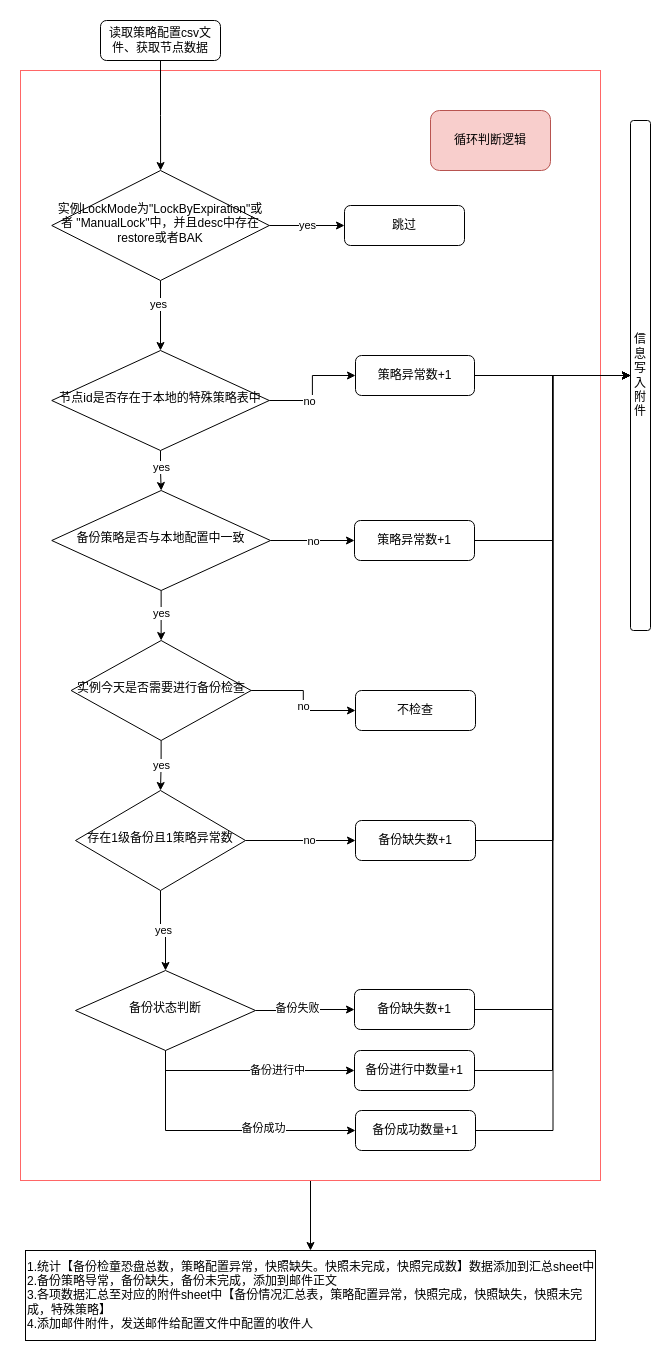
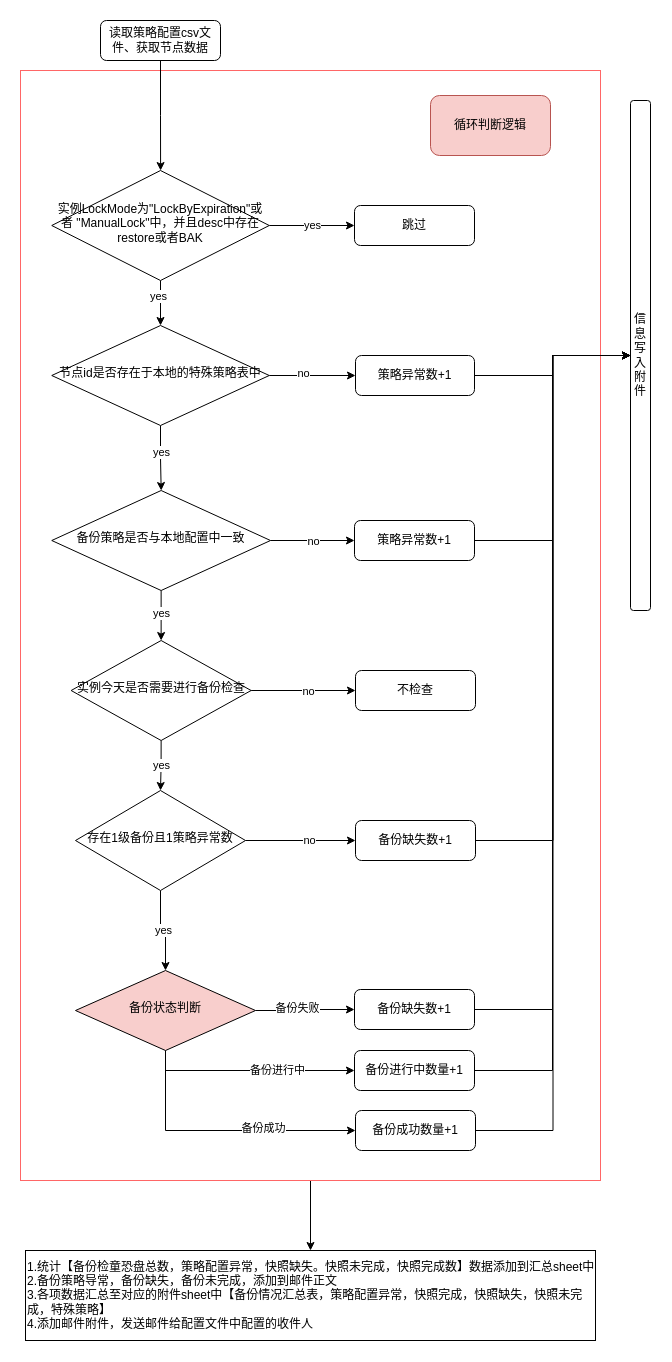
- <mxCell id="51" value="循环判断逻辑" style="rounded=1;whiteSpace=wrap;html=1;fillColor=#f8cecc;strokeColor=#b85450;" vertex="1" parent="1"><mxGeometry x="430" y="110" width="120" height="60" as="geometry" /></mxCell>
+ <mxCell id="51" value="循环判断逻辑" style="rounded=1;whiteSpace=wrap;html=1;fillColor=#f8cecc;strokeColor=#b85450;" vertex="1" parent="1"><mxGeometry x="430" y="95" width="120" height="60" as="geometry" /></mxCell>
- <mxCell id="10" value="跳过" style="rounded=1;whiteSpace=wrap;html=1;fontSize=12;glass=0;strokeWidth=1;shadow=0;" vertex="1" parent="1"><mxGeometry x="344" y="205" width="120" height="40" as="geometry" /></mxCell>
+ <mxCell id="10" value="跳过" style="rounded=1;whiteSpace=wrap;html=1;fontSize=12;glass=0;strokeWidth=1;shadow=0;" vertex="1" parent="1"><mxGeometry x="354" y="205" width="120" height="40" as="geometry" /></mxCell>
- <mxCell id="18" value="信息写入附件" style="rounded=1;whiteSpace=wrap;html=1;" vertex="1" parent="1"><mxGeometry x="630" y="120" width="20" height="510" as="geometry" /></mxCell>
+ <mxCell id="18" value="信息写入附件" style="rounded=1;whiteSpace=wrap;html=1;" vertex="1" parent="1"><mxGeometry x="630" y="100" width="20" height="510" as="geometry" /></mxCell>
- <mxCell id="15" value="节点id是否存在于本地的特殊策略表中" style="rhombus;whiteSpace=wrap;html=1;shadow=0;fontFamily=Helvetica;fontSize=12;align=center;strokeWidth=1;spacing=6;spacingTop=-4;" vertex="1" parent="1"><mxGeometry x="51.25" y="350" width="217.5" height="100" as="geometry" /></mxCell>
+ <mxCell id="15" value="节点id是否存在于本地的特殊策略表中" style="rhombus;whiteSpace=wrap;html=1;shadow=0;fontFamily=Helvetica;fontSize=12;align=center;strokeWidth=1;spacing=6;spacingTop=-4;" vertex="1" parent="1"><mxGeometry x="51.25" y="325" width="217.5" height="100" as="geometry" /></mxCell>
- <mxCell id="30" value="不检查" style="rounded=1;whiteSpace=wrap;html=1;fontSize=12;glass=0;strokeWidth=1;shadow=0;" vertex="1" parent="1"><mxGeometry x="355" y="690" width="120" height="40" as="geometry" /></mxCell>
+ <mxCell id="30" value="不检查" style="rounded=1;whiteSpace=wrap;html=1;fontSize=12;glass=0;strokeWidth=1;shadow=0;" vertex="1" parent="1"><mxGeometry x="355" y="670" width="120" height="40" as="geometry" /></mxCell>
- <mxCell id="43" value="备份状态判断" style="rhombus;whiteSpace=wrap;html=1;shadow=0;fontFamily=Helvetica;fontSize=12;align=center;strokeWidth=1;spacing=6;spacingTop=-4;" vertex="1" parent="1"><mxGeometry x="75" y="970" width="180" height="80" as="geometry" /></mxCell>
+ <mxCell id="43" value="备份状态判断" style="rhombus;whiteSpace=wrap;html=1;shadow=0;fontFamily=Helvetica;fontSize=12;align=center;strokeWidth=1;spacing=6;spacingTop=-4;fillColor=#f8cecc;" vertex="1" parent="1"><mxGeometry x="75" y="970" width="180" height="80" as="geometry" /></mxCell>
